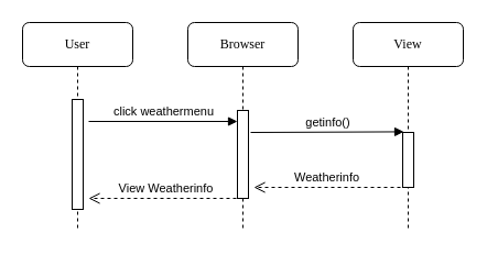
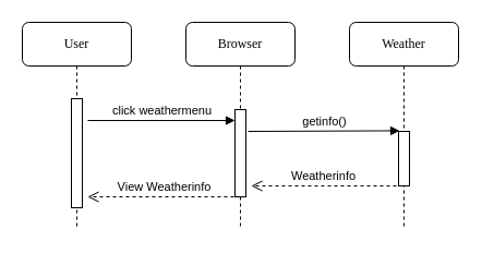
- <mxCell id="4" value="View" style="shape=umlLifeline;perimeter=lifelinePerimeter;whiteSpace=wrap;html=1;container=1;collapsible=0;recursiveResize=0;outlineConnect=0;rounded=1;shadow=0;comic=0;labelBackgroundColor=none;strokeColor=#000000;strokeWidth=1;fillColor=#FFFFFF;fontFamily=Verdana;fontSize=12;fontColor=#000000;align=center;" parent="1" vertex="1"><mxGeometry x="320" y="20" width="100" height="190" as="geometry" /></mxCell>
+ <mxCell id="4" value="Weather" style="shape=umlLifeline;perimeter=lifelinePerimeter;whiteSpace=wrap;html=1;container=1;collapsible=0;recursiveResize=0;outlineConnect=0;rounded=1;shadow=0;comic=0;labelBackgroundColor=none;strokeColor=#000000;strokeWidth=1;fillColor=#FFFFFF;fontFamily=Verdana;fontSize=12;fontColor=#000000;align=center;" parent="1" vertex="1"><mxGeometry x="320" y="20" width="100" height="190" as="geometry" /></mxCell>
